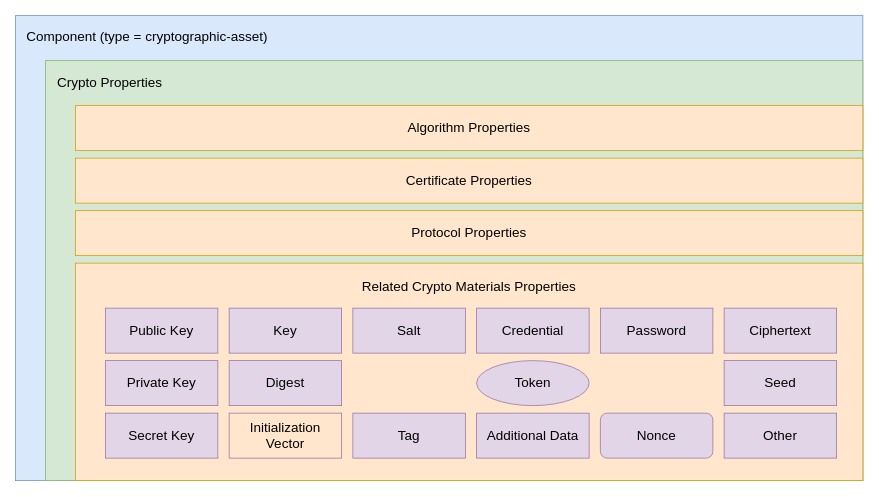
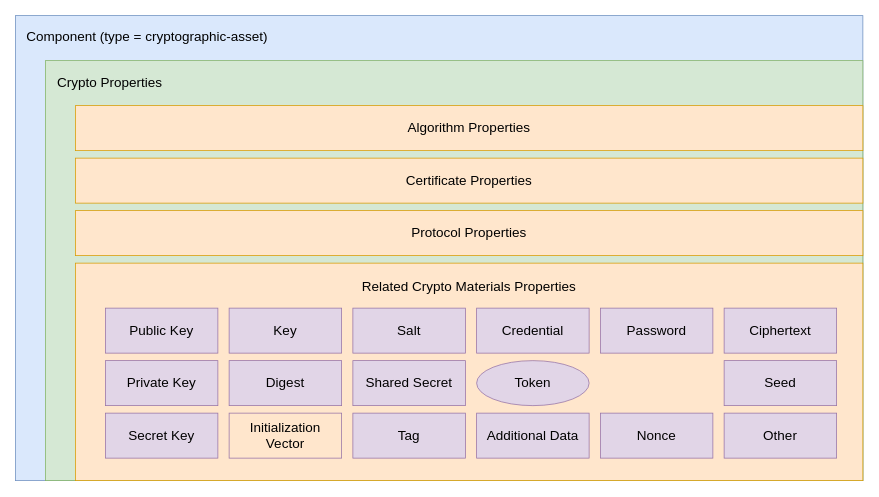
+ <mxCell id="18" value="&lt;font style=&quot;font-size: 18px;&quot;&gt;Shared Secret&lt;br&gt;&lt;/font&gt;" style="rounded=0;whiteSpace=wrap;html=1;fillColor=#e1d5e7;strokeColor=#9673a6;" vertex="1" parent="1"><mxGeometry x="470" y="480" width="150" height="60" as="geometry" /></mxCell>
- <mxCell id="15" value="&lt;font style=&quot;font-size: 18px;&quot;&gt;Nonce&lt;br&gt;&lt;/font&gt;" style="whiteSpace=wrap;html=1;fillColor=#e1d5e7;strokeColor=#9673a6;rounded=1;" vertex="1" parent="1"><mxGeometry x="800" y="550" width="150" height="60" as="geometry" /></mxCell>
+ <mxCell id="15" value="&lt;font style=&quot;font-size: 18px;&quot;&gt;Nonce&lt;br&gt;&lt;/font&gt;" style="rounded=0;whiteSpace=wrap;html=1;fillColor=#e1d5e7;strokeColor=#9673a6;" vertex="1" parent="1"><mxGeometry x="800" y="550" width="150" height="60" as="geometry" /></mxCell>
